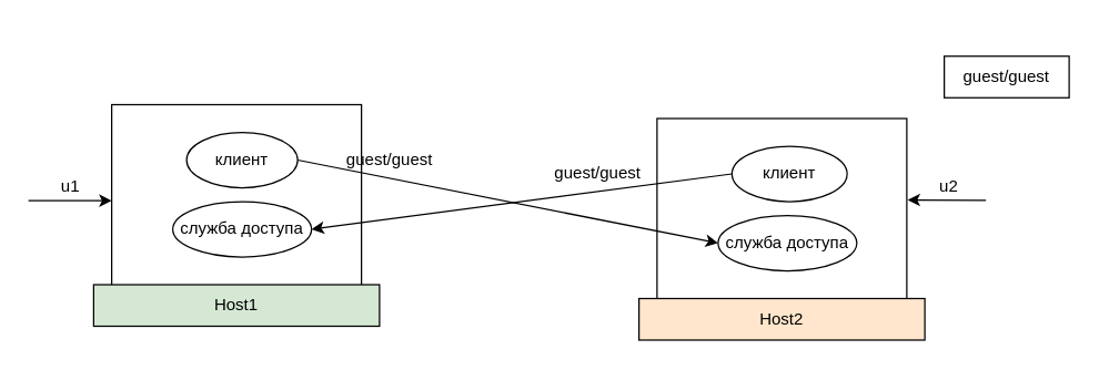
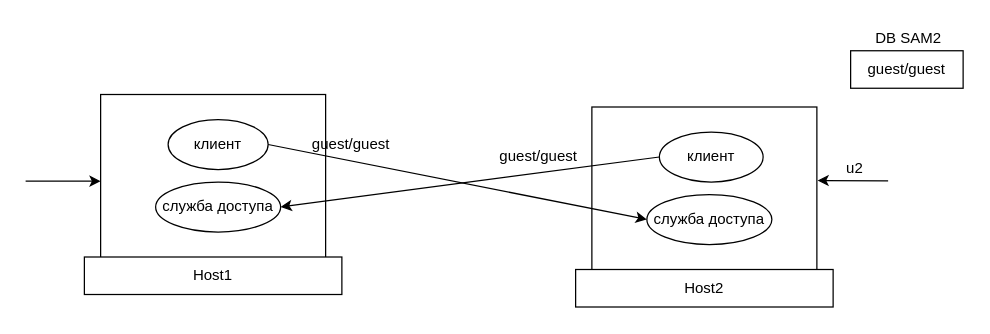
+ <mxCell id="11" value="DB SAM2" style="text;html=1;align=center;verticalAlign=middle;resizable=0;points=[];autosize=1;strokeColor=none;fillColor=none;" vertex="1" parent="1"><mxGeometry x="691" y="20" width="70" height="20" as="geometry" /></mxCell>
- <mxCell id="13" value="u1" style="text;html=1;align=center;verticalAlign=middle;resizable=0;points=[];autosize=1;strokeColor=none;fillColor=none;" vertex="1" parent="1"><mxGeometry x="35" y="124.31" width="30" height="20" as="geometry" /></mxCell>
- <mxCell id="5" value="Host1" style="rounded=0;whiteSpace=wrap;html=1;fillColor=#d5e8d4;" vertex="1" parent="1"><mxGeometry x="67" y="205" width="206" height="30" as="geometry" /></mxCell>
+ <mxCell id="5" value="Host1" style="rounded=0;whiteSpace=wrap;html=1;" vertex="1" parent="1"><mxGeometry x="67" y="205" width="206" height="30" as="geometry" /></mxCell>
- <mxCell id="9" value="Host2" style="rounded=0;whiteSpace=wrap;html=1;fillColor=#ffe6cc;" vertex="1" parent="1"><mxGeometry x="460" y="215" width="206" height="30" as="geometry" /></mxCell>
+ <mxCell id="9" value="Host2" style="rounded=0;whiteSpace=wrap;html=1;" vertex="1" parent="1"><mxGeometry x="460" y="215" width="206" height="30" as="geometry" /></mxCell>
